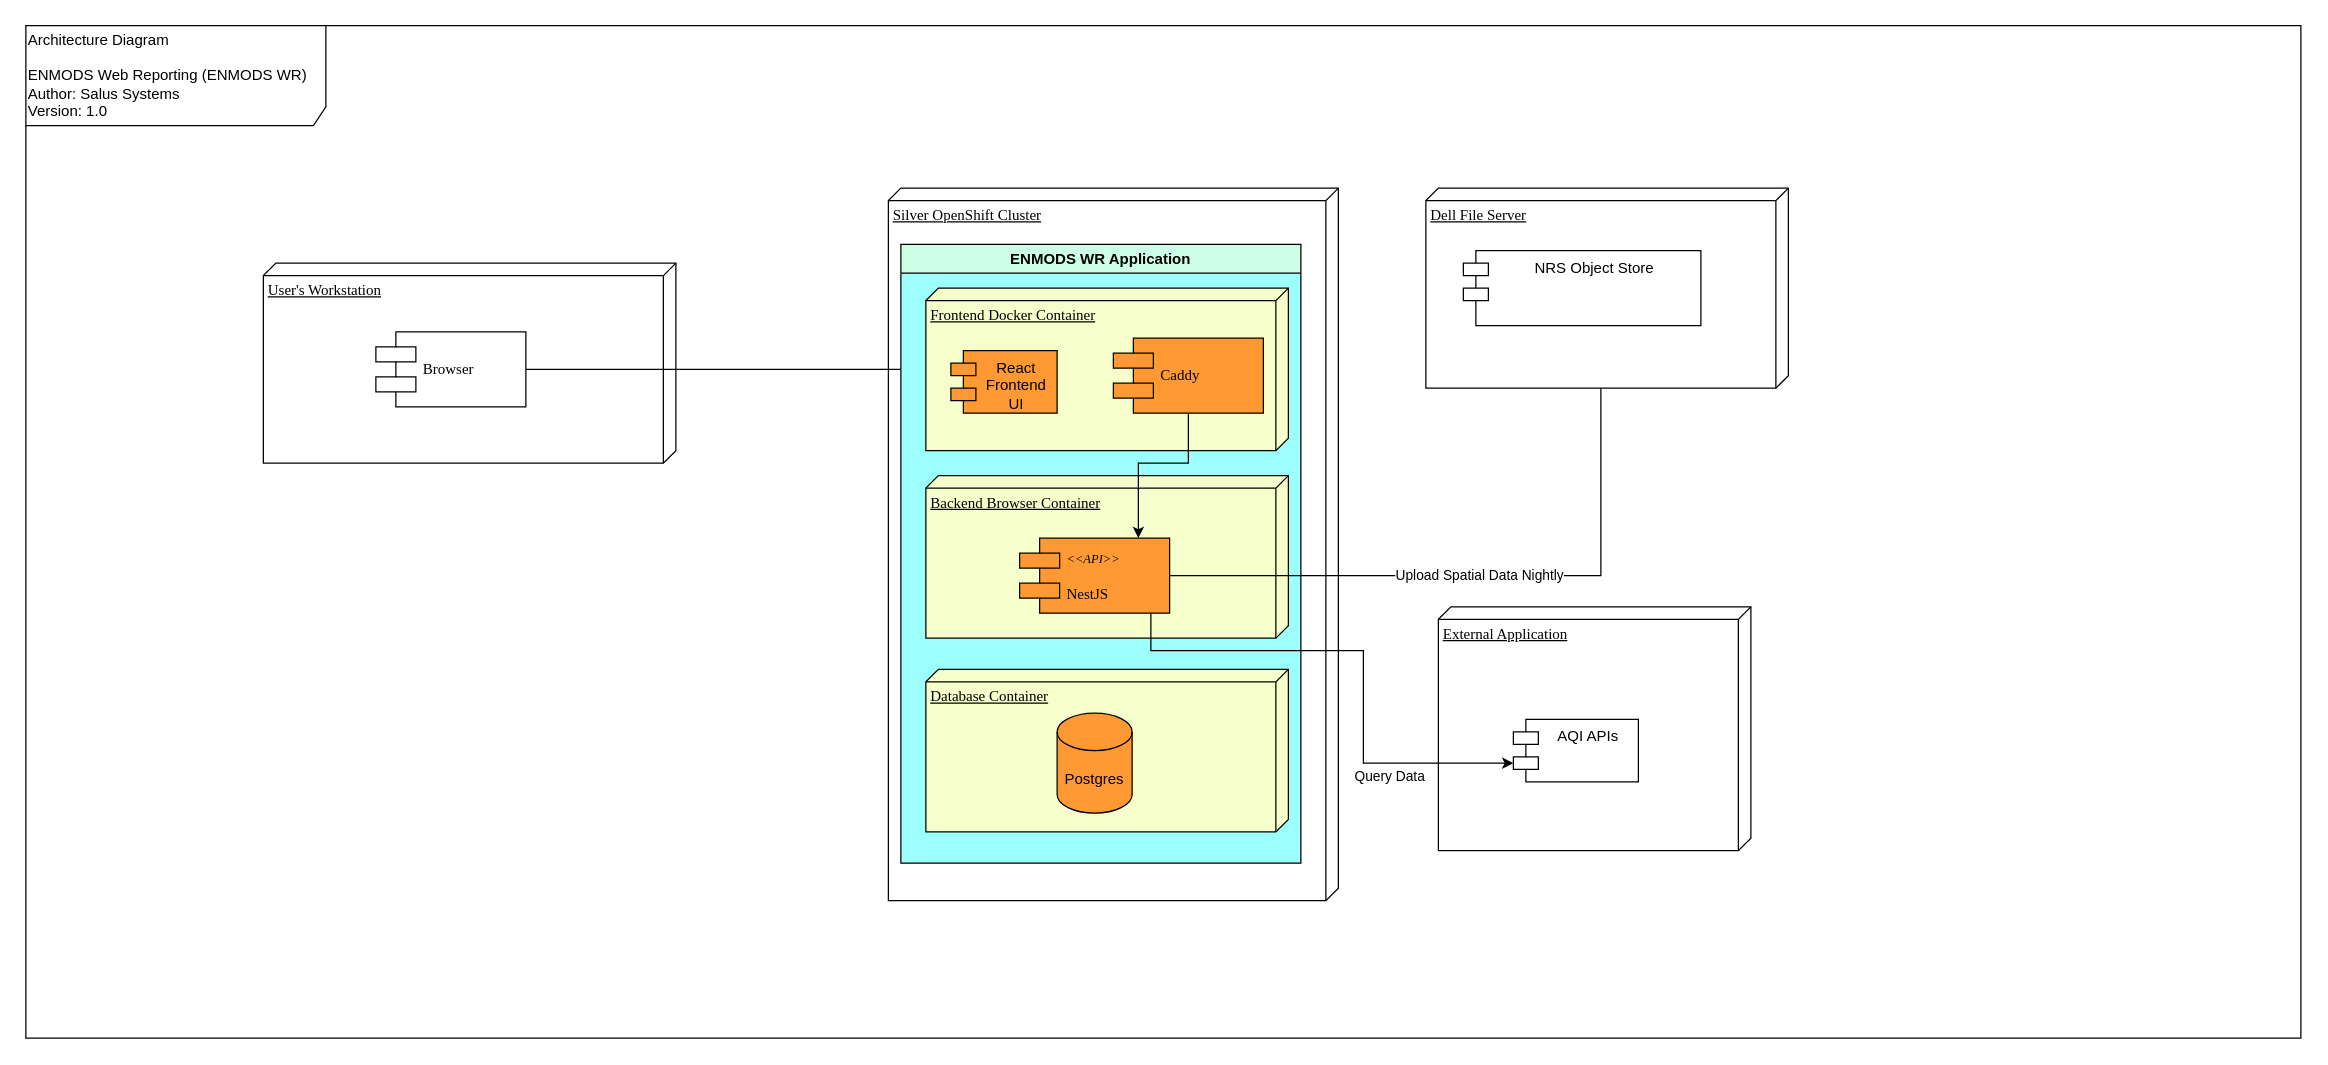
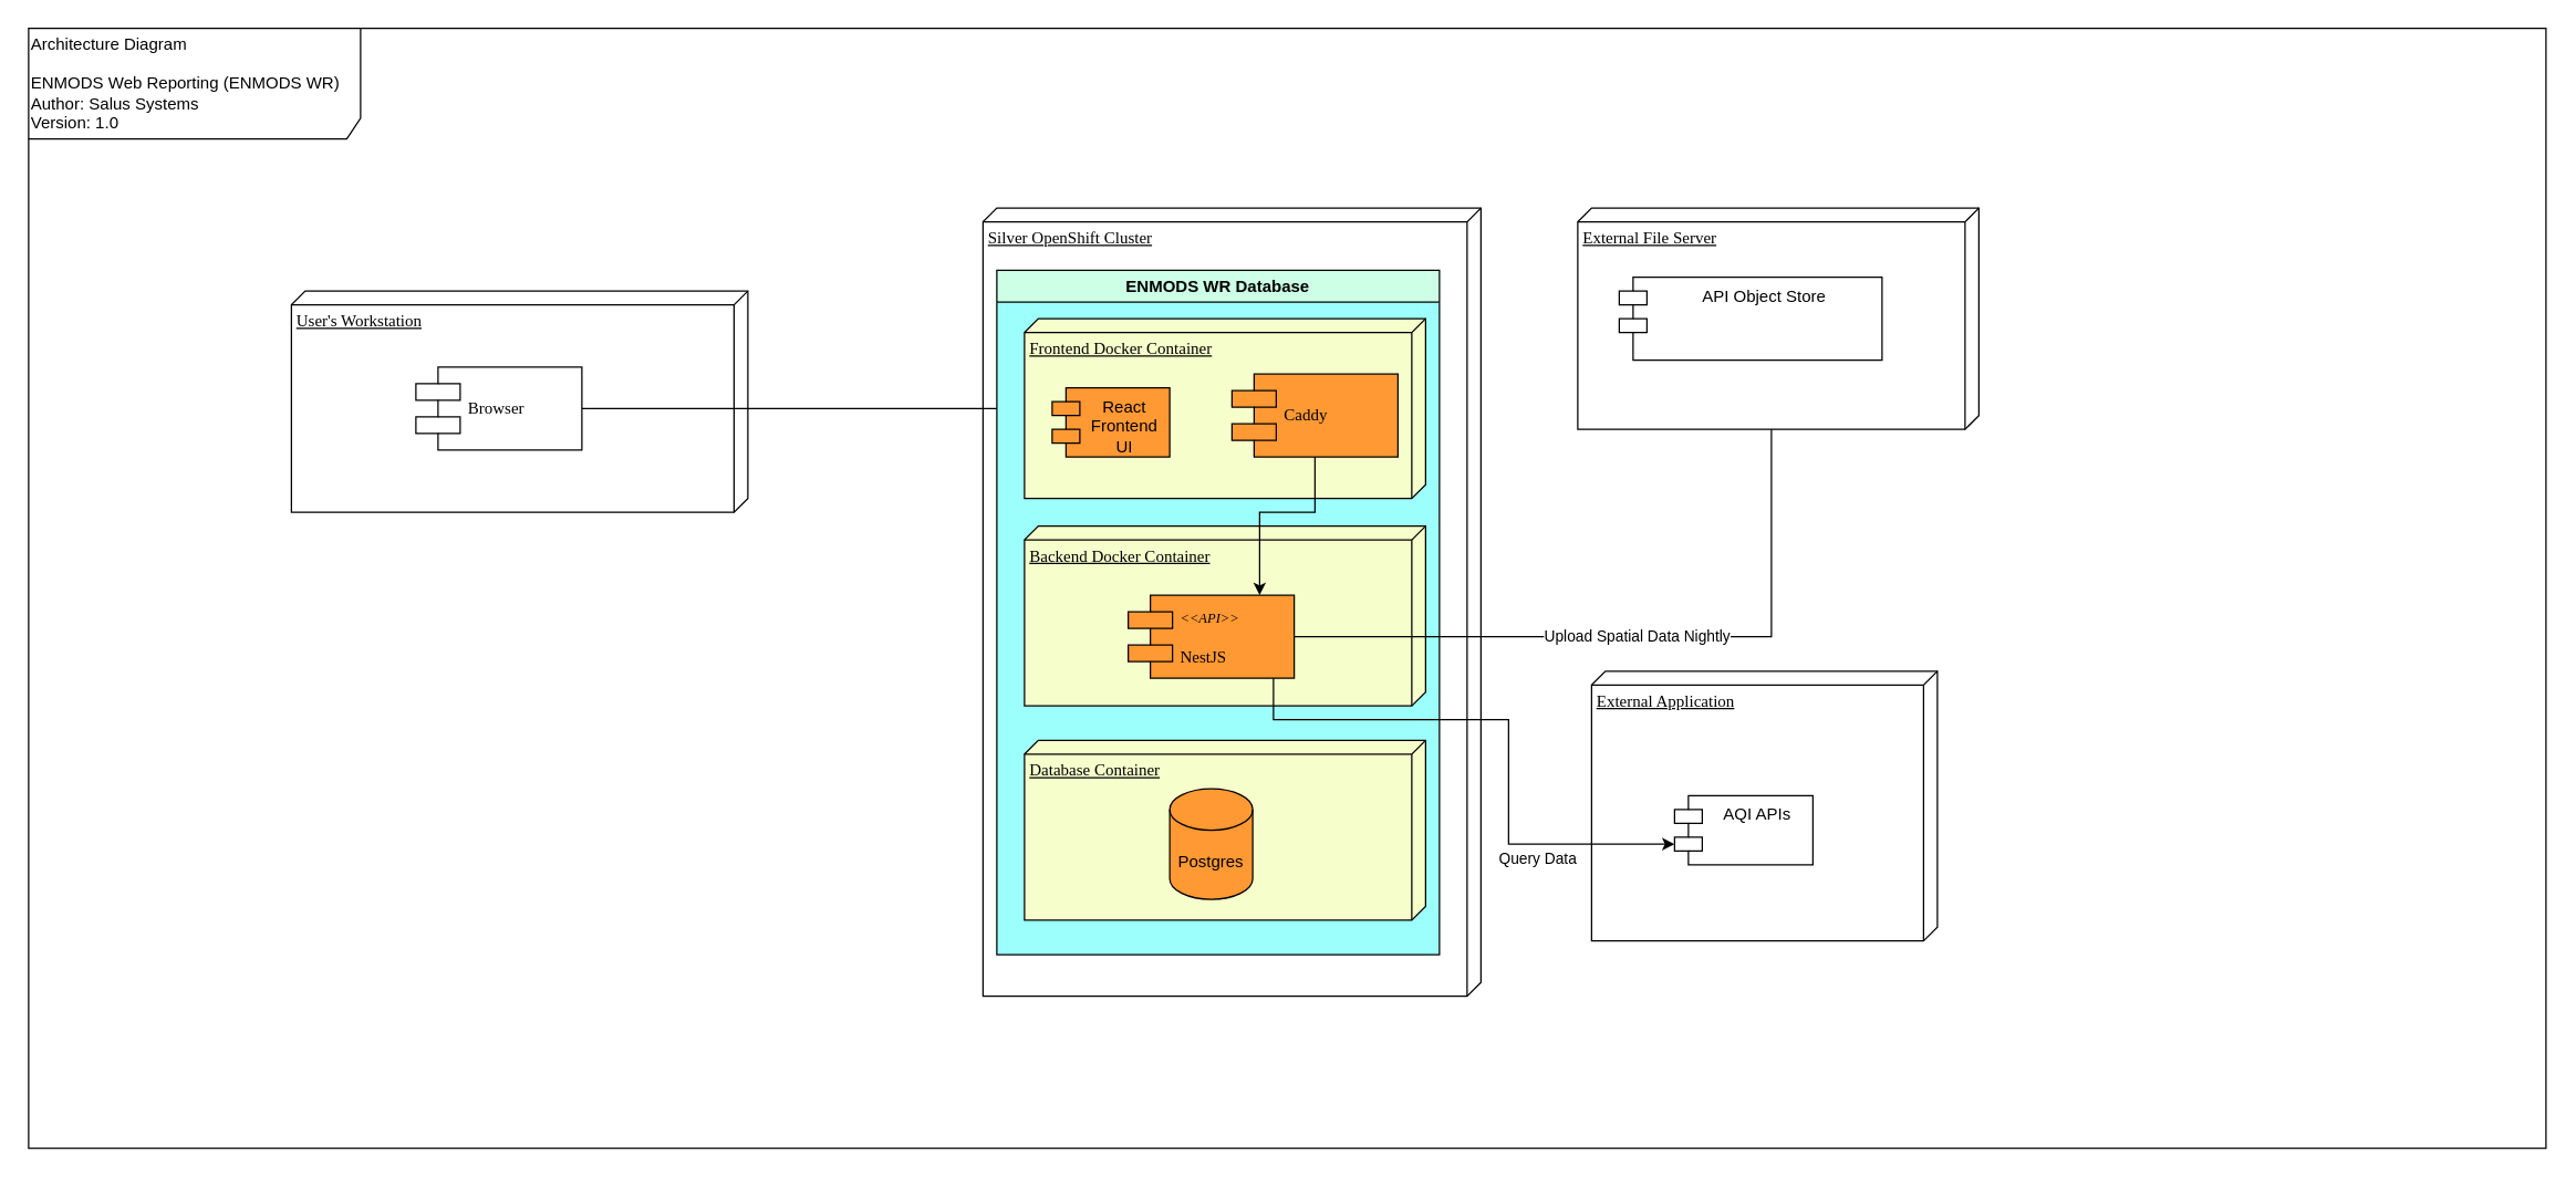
- <mxCell id="16" value="&lt;div&gt;Dell File Server&lt;/div&gt;" style="verticalAlign=top;align=left;spacingTop=8;spacingLeft=2;spacingRight=12;shape=cube;size=10;direction=south;fontStyle=4;html=1;rounded=0;shadow=0;comic=0;labelBackgroundColor=none;strokeWidth=1;fontFamily=Verdana;fontSize=12" vertex="1" parent="1"><mxGeometry x="1140" y="150" width="290" height="160" as="geometry" /></mxCell>
+ <mxCell id="16" value="&lt;div&gt;External File Server&lt;/div&gt;" style="verticalAlign=top;align=left;spacingTop=8;spacingLeft=2;spacingRight=12;shape=cube;size=10;direction=south;fontStyle=4;html=1;rounded=0;shadow=0;comic=0;labelBackgroundColor=none;strokeWidth=1;fontFamily=Verdana;fontSize=12" vertex="1" parent="1"><mxGeometry x="1140" y="150" width="290" height="160" as="geometry" /></mxCell>
- <mxCell id="7" value="ENMODS WR Application" style="swimlane;whiteSpace=wrap;html=1;fillColor=#CCFFE6;backgroundOutline=0;swimlaneFillColor=#9DFFFB;" vertex="1" parent="1"><mxGeometry x="720" y="195" width="320" height="495" as="geometry" /></mxCell>
+ <mxCell id="7" value="ENMODS WR Database" style="swimlane;whiteSpace=wrap;html=1;fillColor=#CCFFE6;backgroundOutline=0;swimlaneFillColor=#9DFFFB;" vertex="1" parent="1"><mxGeometry x="720" y="195" width="320" height="495" as="geometry" /></mxCell>
- <mxCell id="17" value="NRS Object Store" style="shape=module;align=left;spacingLeft=20;align=center;verticalAlign=top;whiteSpace=wrap;html=1;" vertex="1" parent="1"><mxGeometry x="1170" y="200" width="190" height="60" as="geometry" /></mxCell>
+ <mxCell id="17" value="API Object Store" style="shape=module;align=left;spacingLeft=20;align=center;verticalAlign=top;whiteSpace=wrap;html=1;" vertex="1" parent="1"><mxGeometry x="1170" y="200" width="190" height="60" as="geometry" /></mxCell>
- <mxCell id="10" value="Backend Browser Container" style="verticalAlign=top;align=left;spacingTop=8;spacingLeft=2;spacingRight=12;shape=cube;size=10;direction=south;fontStyle=4;html=1;rounded=0;shadow=0;comic=0;labelBackgroundColor=none;strokeWidth=1;fontFamily=Verdana;fontSize=12;fillColor=#F6FFCB;" vertex="1" parent="1"><mxGeometry x="740" y="380" width="290" height="130" as="geometry" /></mxCell>
+ <mxCell id="10" value="Backend Docker Container" style="verticalAlign=top;align=left;spacingTop=8;spacingLeft=2;spacingRight=12;shape=cube;size=10;direction=south;fontStyle=4;html=1;rounded=0;shadow=0;comic=0;labelBackgroundColor=none;strokeWidth=1;fontFamily=Verdana;fontSize=12;fillColor=#F6FFCB;" vertex="1" parent="1"><mxGeometry x="740" y="380" width="290" height="130" as="geometry" /></mxCell>
